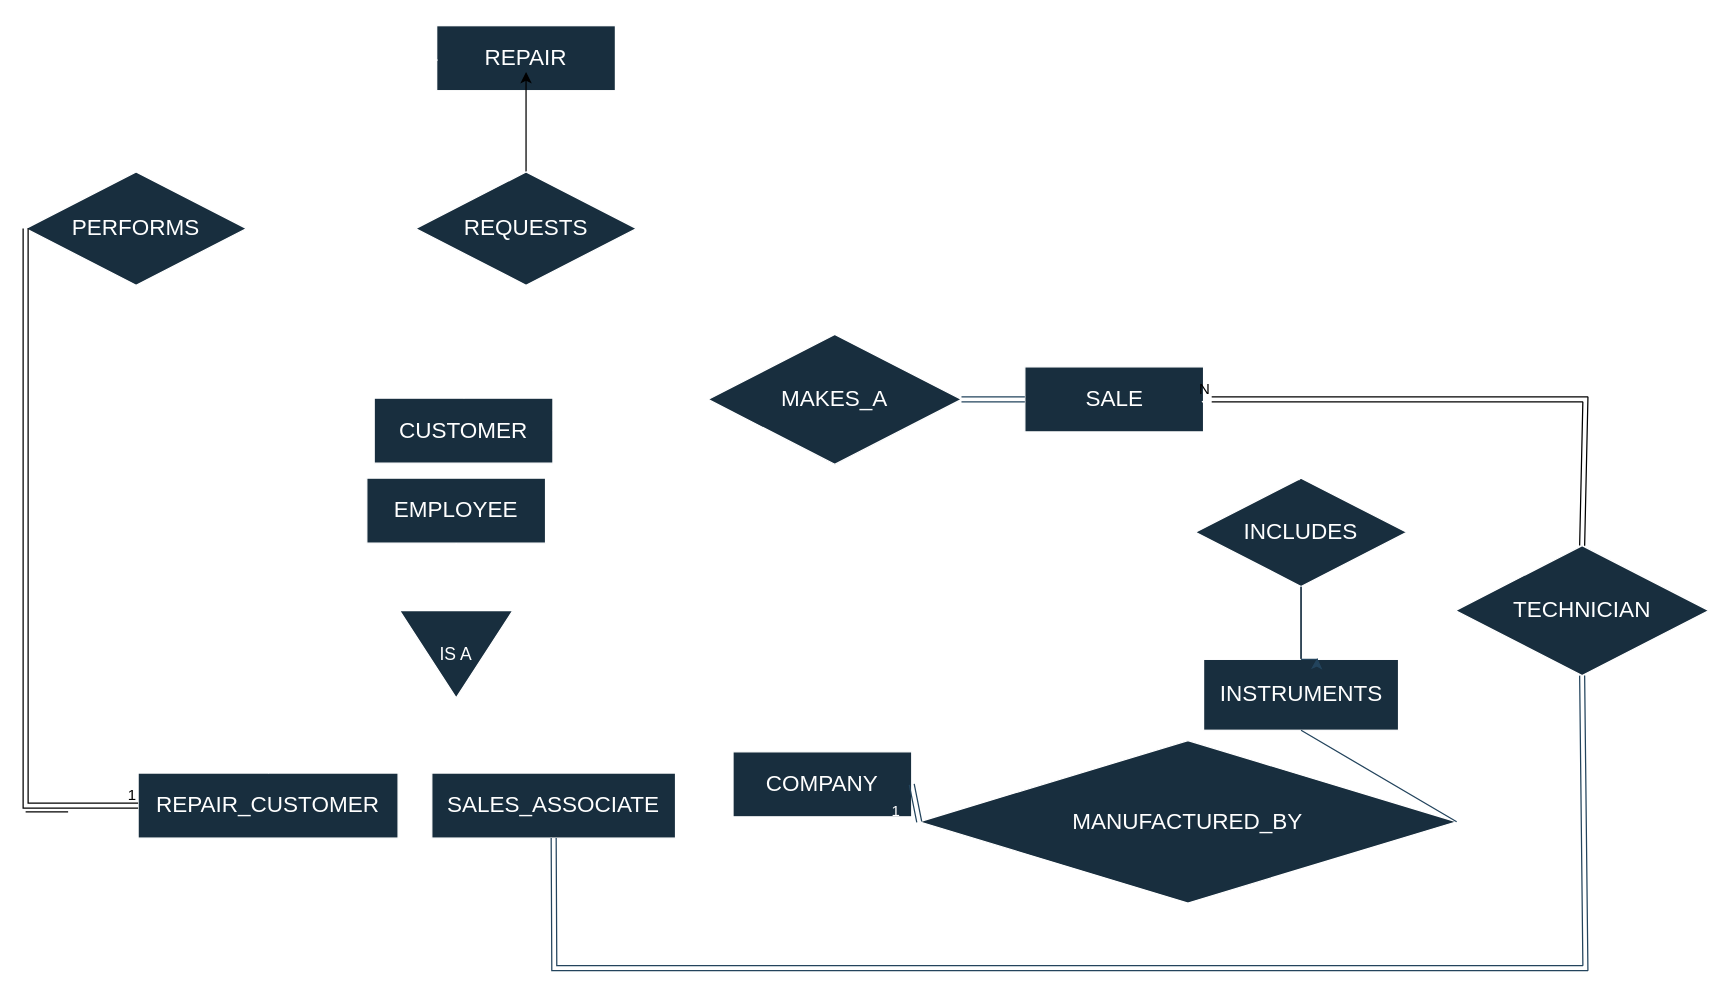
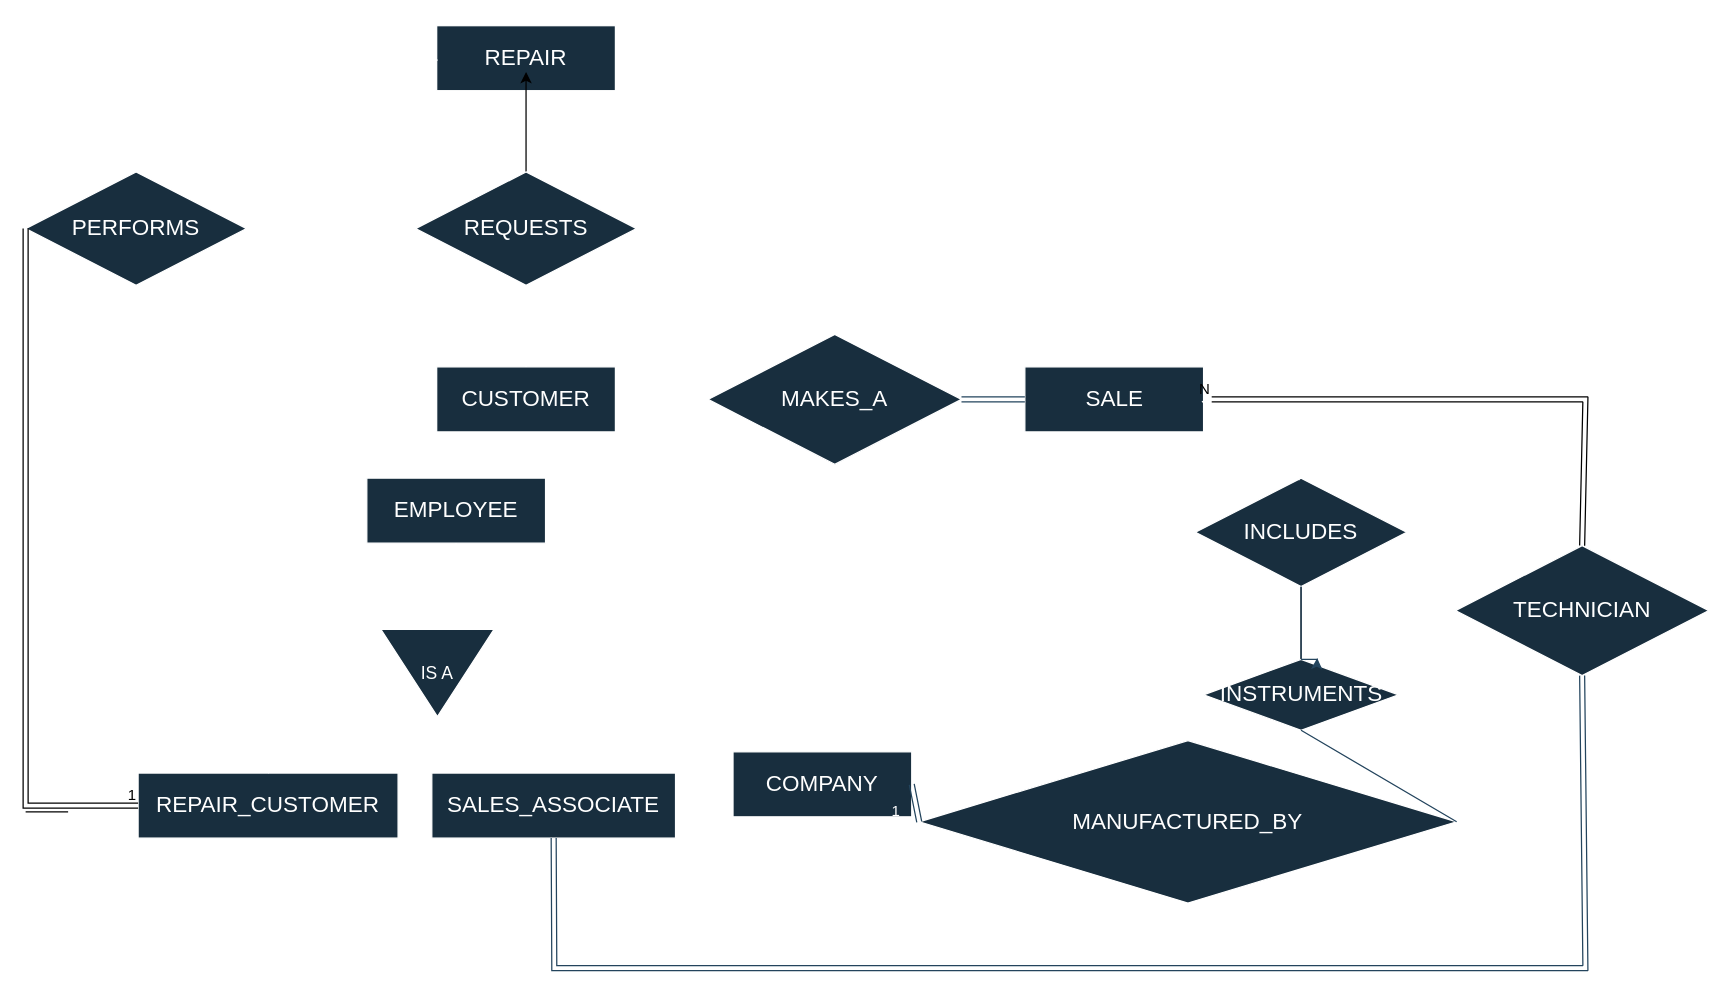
- <mxCell id="3" value="&lt;h2&gt;&lt;span style=&quot;font-weight: normal;&quot;&gt;CUSTOMER&lt;/span&gt;&lt;/h2&gt;" style="whiteSpace=wrap;html=1;align=center;strokeColor=#FFFFFF;fontColor=#FFFFFF;fillColor=#182E3E;" parent="1" vertex="1"><mxGeometry x="298.9" y="318" width="143" height="52" as="geometry" /></mxCell>
+ <mxCell id="3" value="&lt;h2&gt;&lt;span style=&quot;font-weight: normal;&quot;&gt;CUSTOMER&lt;/span&gt;&lt;/h2&gt;" style="whiteSpace=wrap;html=1;align=center;strokeColor=#FFFFFF;fontColor=#FFFFFF;fillColor=#182E3E;" parent="1" vertex="1"><mxGeometry x="348.9" y="293" width="143" height="52" as="geometry" /></mxCell>
- <mxCell id="36" value="&lt;h3&gt;&lt;span style=&quot;font-weight: normal;&quot;&gt;IS A&lt;/span&gt;&lt;/h3&gt;" style="triangle;whiteSpace=wrap;html=1;strokeColor=#FFFFFF;align=center;verticalAlign=middle;fontFamily=Helvetica;fontSize=12;fontColor=#FFFFFF;fillColor=#182E3E;direction=south;" parent="1" vertex="1"><mxGeometry x="319.23" y="488" width="90.54" height="69.73" as="geometry" /></mxCell>
+ <mxCell id="36" value="&lt;h3&gt;&lt;span style=&quot;font-weight: normal;&quot;&gt;IS A&lt;/span&gt;&lt;/h3&gt;" style="triangle;whiteSpace=wrap;html=1;strokeColor=#FFFFFF;align=center;verticalAlign=middle;fontFamily=Helvetica;fontSize=12;fontColor=#FFFFFF;fillColor=#182E3E;direction=south;" parent="1" vertex="1"><mxGeometry x="304.23" y="503" width="90.54" height="69.73" as="geometry" /></mxCell>
- <mxCell id="19" value="&lt;h2&gt;&lt;span style=&quot;font-weight: 400;&quot;&gt;INSTRUMENTS&lt;/span&gt;&lt;/h2&gt;" style="whiteSpace=wrap;html=1;align=center;strokeColor=#FFFFFF;fontColor=#FFFFFF;fillColor=#182E3E;" parent="1" vertex="1"><mxGeometry x="962.5" y="527" width="156" height="56.73" as="geometry" /></mxCell>
+ <mxCell id="19" value="&lt;h2&gt;&lt;span style=&quot;font-weight: 400;&quot;&gt;INSTRUMENTS&lt;/span&gt;&lt;/h2&gt;" style="rhombus;whiteSpace=wrap;html=1;align=center;strokeColor=#FFFFFF;fontColor=#FFFFFF;fillColor=#182E3E;" parent="1" vertex="1"><mxGeometry x="962.5" y="527" width="156" height="56.73" as="geometry" /></mxCell>
